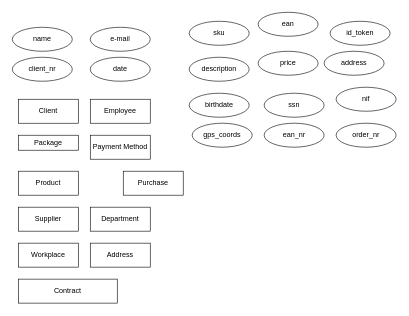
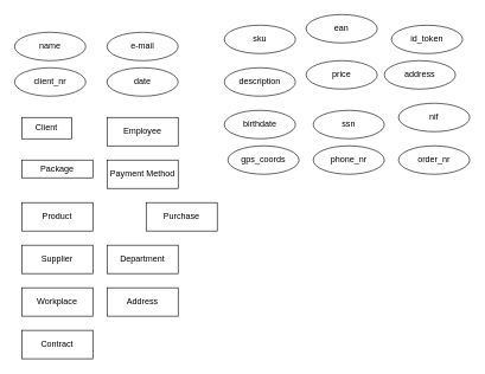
- <mxCell id="2" value="Client" style="whiteSpace=wrap;html=1;align=center;" parent="1" vertex="1"><mxGeometry x="30" y="165" width="100" height="40" as="geometry" /></mxCell>
+ <mxCell id="2" value="Client" style="whiteSpace=wrap;html=1;align=center;" parent="1" vertex="1"><mxGeometry x="30" y="165" width="70" height="30" as="geometry" /></mxCell>
- <mxCell id="25" value="ean_nr" style="ellipse;whiteSpace=wrap;html=1;align=center;" vertex="1" parent="1"><mxGeometry x="440" y="205" width="100" height="40" as="geometry" /></mxCell>
+ <mxCell id="25" value="phone_nr" style="ellipse;whiteSpace=wrap;html=1;align=center;" vertex="1" parent="1"><mxGeometry x="440" y="205" width="100" height="40" as="geometry" /></mxCell>
- <mxCell id="28" value="Contract" style="whiteSpace=wrap;html=1;align=center;" vertex="1" parent="1"><mxGeometry x="30" y="465" width="165" height="40" as="geometry" /></mxCell>
+ <mxCell id="28" value="Contract" style="whiteSpace=wrap;html=1;align=center;" vertex="1" parent="1"><mxGeometry x="30" y="465" width="100" height="40" as="geometry" /></mxCell>
